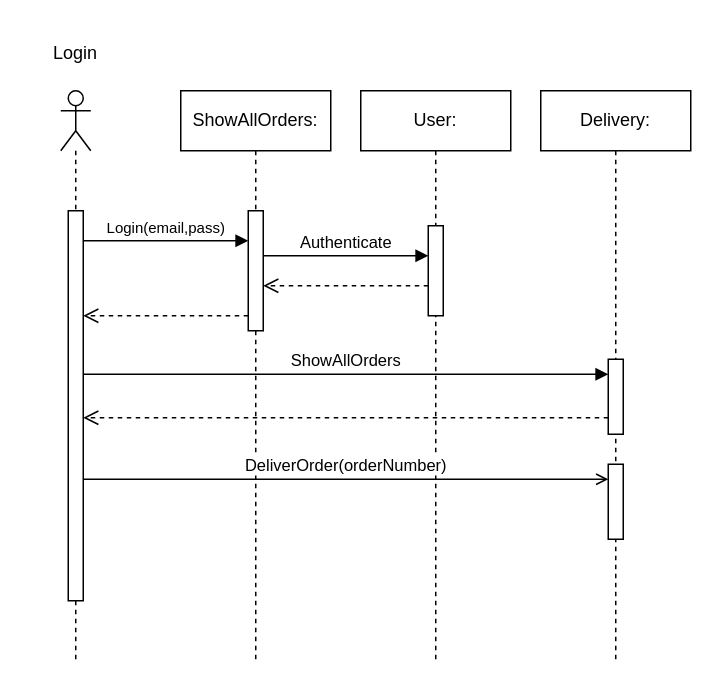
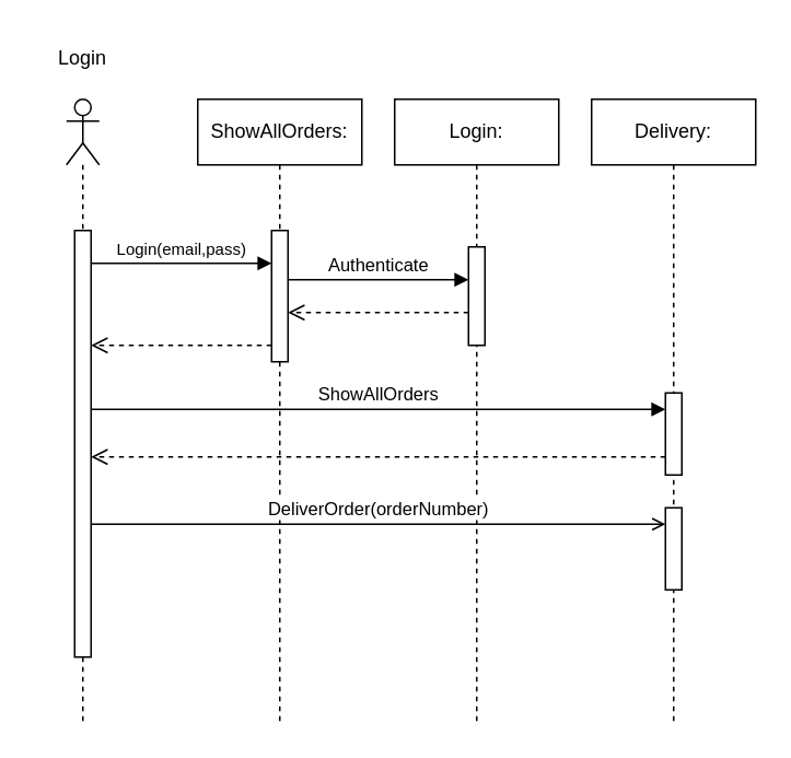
- <mxCell id="4" value="User:" style="shape=umlLifeline;perimeter=lifelinePerimeter;whiteSpace=wrap;html=1;container=1;dropTarget=0;collapsible=0;recursiveResize=0;outlineConnect=0;portConstraint=eastwest;newEdgeStyle={&quot;curved&quot;:0,&quot;rounded&quot;:0};" parent="1" vertex="1"><mxGeometry x="240" y="60" width="100" height="380" as="geometry" /></mxCell>
+ <mxCell id="4" value="Login:" style="shape=umlLifeline;perimeter=lifelinePerimeter;whiteSpace=wrap;html=1;container=1;dropTarget=0;collapsible=0;recursiveResize=0;outlineConnect=0;portConstraint=eastwest;newEdgeStyle={&quot;curved&quot;:0,&quot;rounded&quot;:0};" parent="1" vertex="1"><mxGeometry x="240" y="60" width="100" height="380" as="geometry" /></mxCell>
